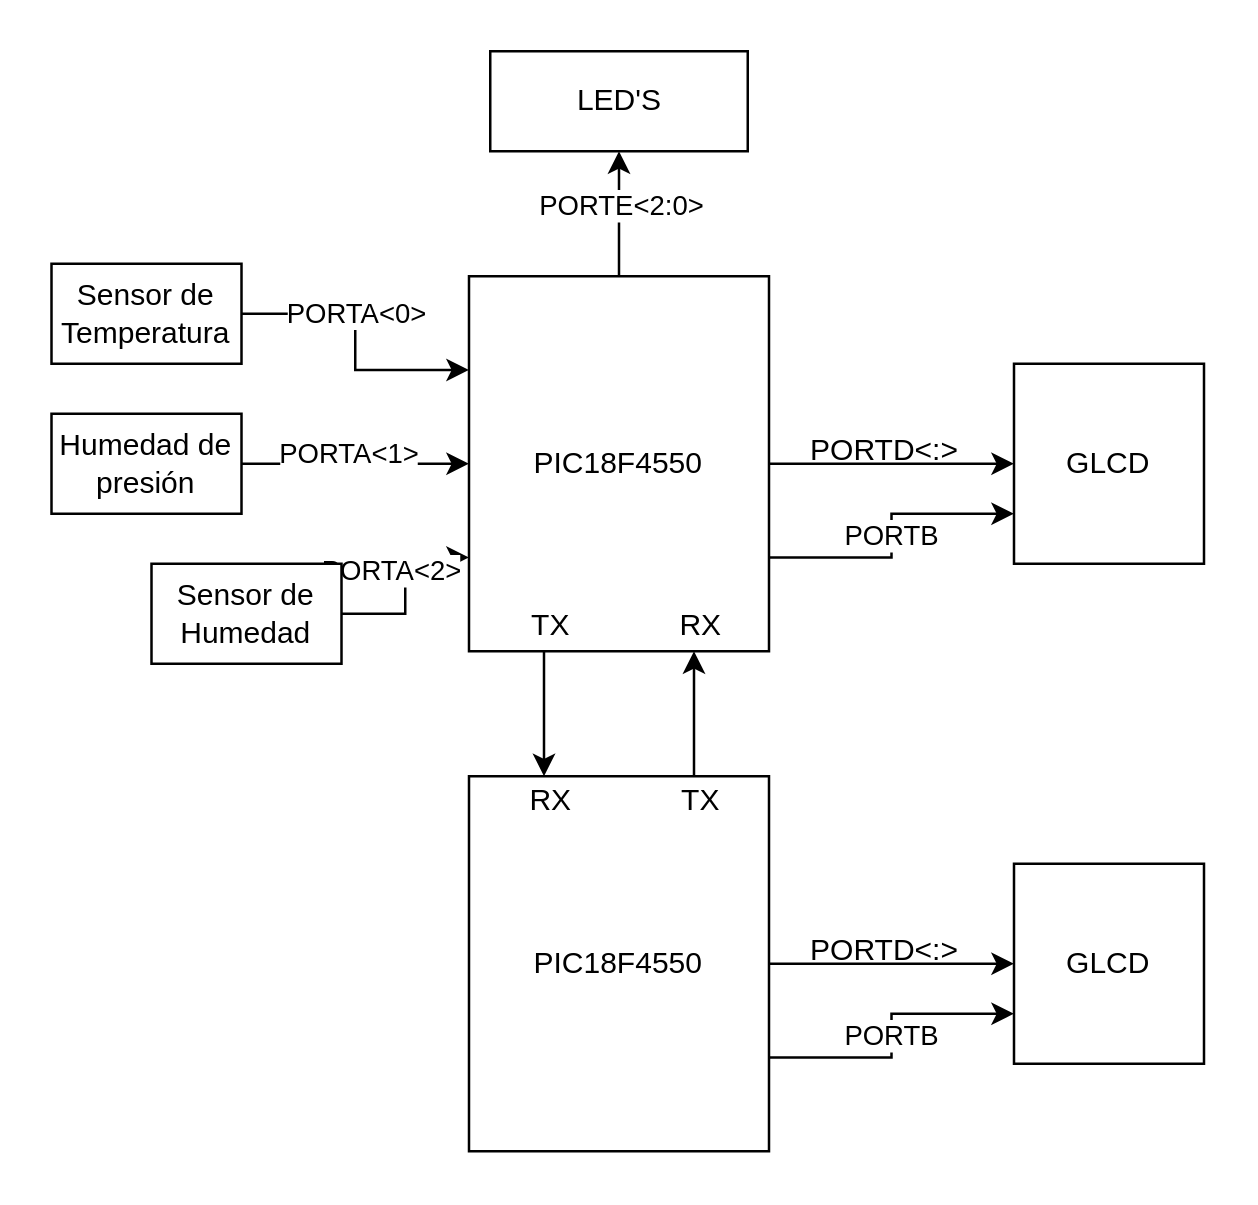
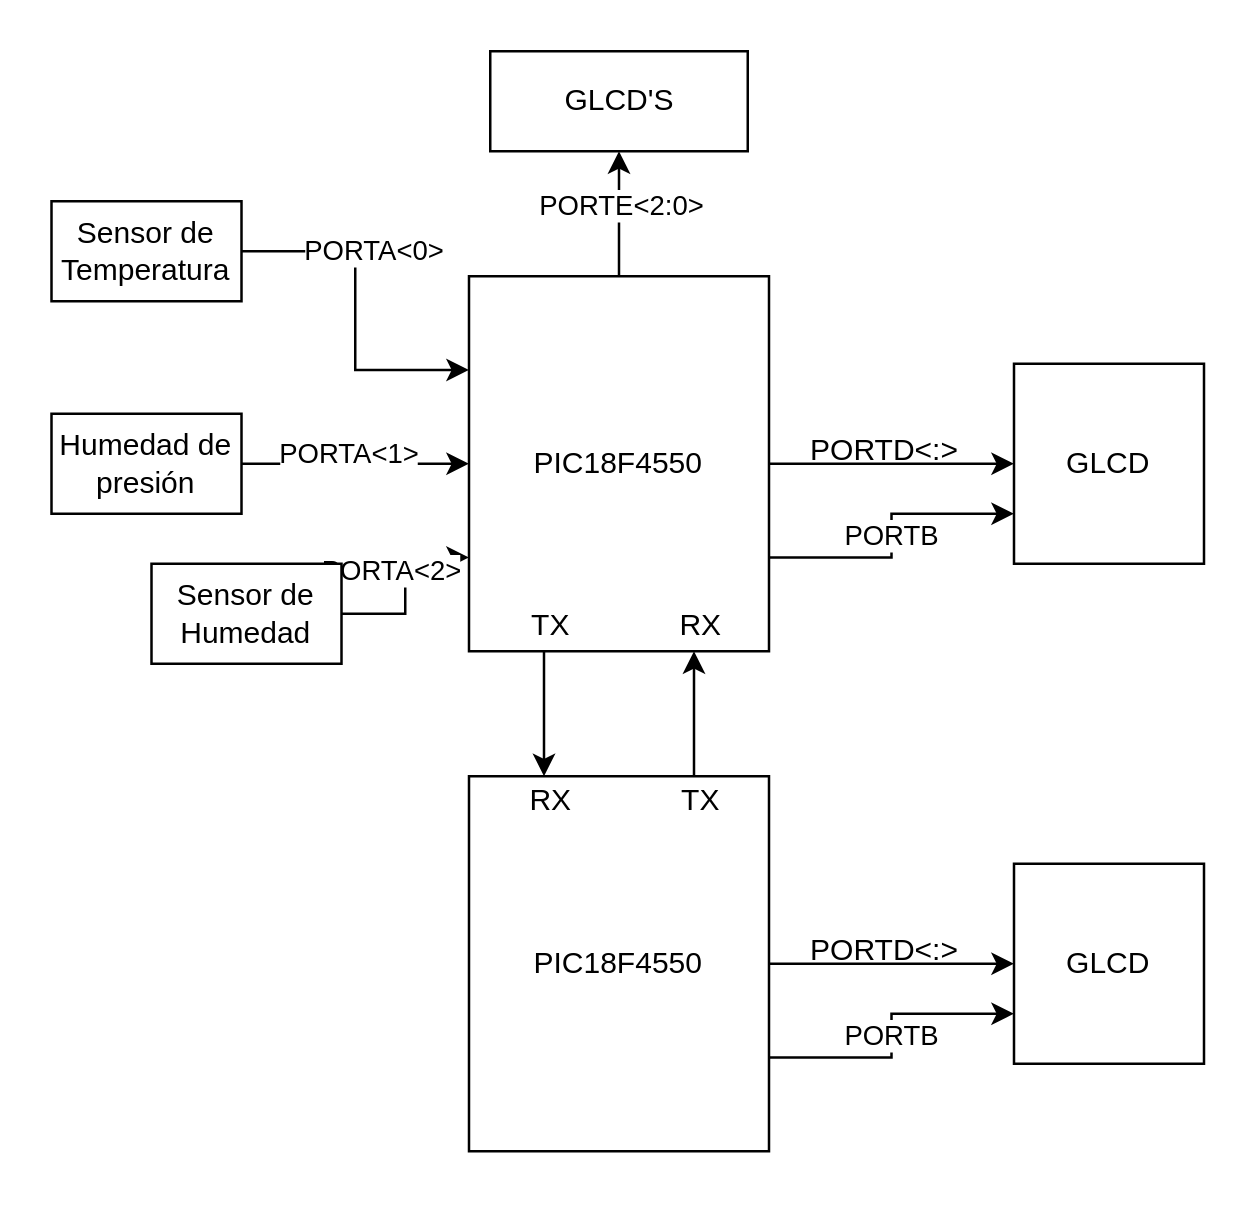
- <mxCell id="29" value="LED'S" style="rounded=0;whiteSpace=wrap;html=1;" vertex="1" parent="1"><mxGeometry x="195.5" y="20" width="103" height="40" as="geometry" /></mxCell>
+ <mxCell id="29" value="GLCD'S" style="rounded=0;whiteSpace=wrap;html=1;" vertex="1" parent="1"><mxGeometry x="195.5" y="20" width="103" height="40" as="geometry" /></mxCell>
- <mxCell id="18" value="Sensor de Temperatura" style="rounded=0;whiteSpace=wrap;html=1;" vertex="1" parent="1"><mxGeometry x="20" y="105" width="76" height="40" as="geometry" /></mxCell>
+ <mxCell id="18" value="Sensor de Temperatura" style="rounded=0;whiteSpace=wrap;html=1;" vertex="1" parent="1"><mxGeometry x="20" y="80" width="76" height="40" as="geometry" /></mxCell>
